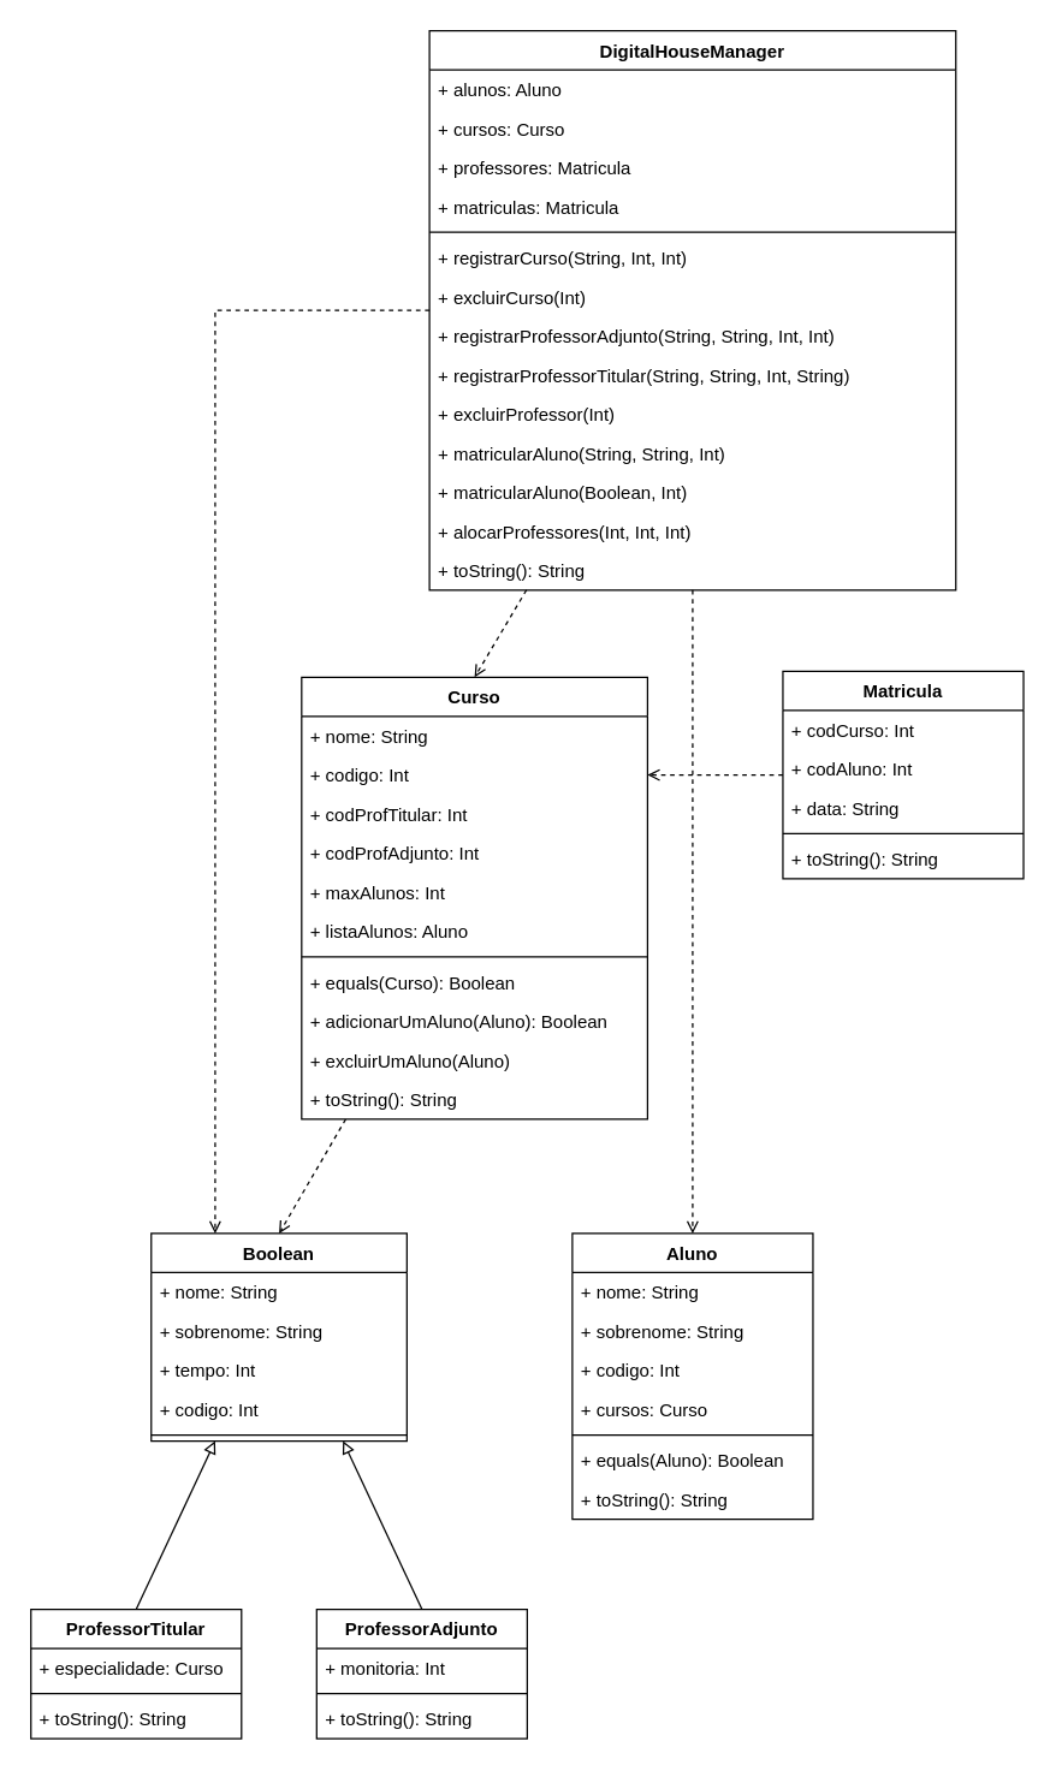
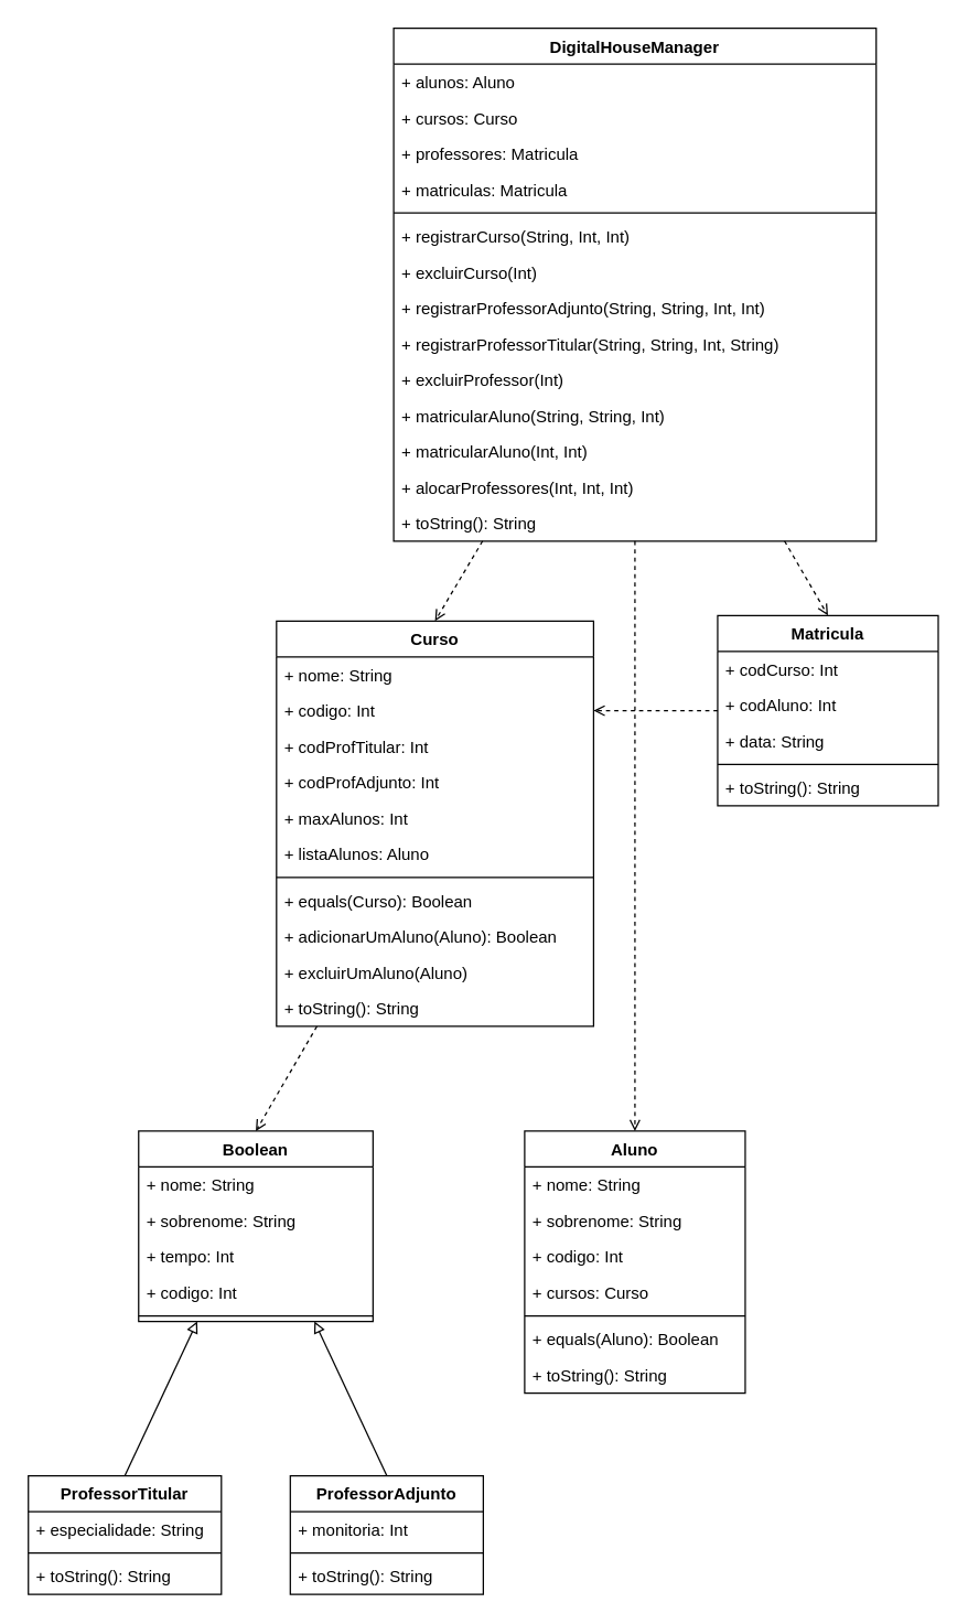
- <mxCell id="34" value="+ matricularAluno(Boolean, Int)" style="text;strokeColor=none;fillColor=none;align=left;verticalAlign=top;spacingLeft=4;spacingRight=4;overflow=hidden;rotatable=0;points=[[0,0.5],[1,0.5]];portConstraint=eastwest;" parent="22" vertex="1"><mxGeometry y="294" width="350" height="26" as="geometry" /></mxCell>
+ <mxCell id="34" value="+ matricularAluno(Int, Int)" style="text;strokeColor=none;fillColor=none;align=left;verticalAlign=top;spacingLeft=4;spacingRight=4;overflow=hidden;rotatable=0;points=[[0,0.5],[1,0.5]];portConstraint=eastwest;" parent="22" vertex="1"><mxGeometry y="294" width="350" height="26" as="geometry" /></mxCell>
+ <mxCell id="5" style="edgeStyle=none;rounded=0;orthogonalLoop=1;jettySize=auto;html=1;entryX=0.5;entryY=0;entryDx=0;entryDy=0;dashed=1;endArrow=open;endFill=0;" parent="1" source="22" target="59" edge="1"><mxGeometry relative="1" as="geometry" /></mxCell>
- <mxCell id="8" style="edgeStyle=orthogonalEdgeStyle;rounded=0;orthogonalLoop=1;jettySize=auto;html=1;entryX=0.25;entryY=0;entryDx=0;entryDy=0;dashed=1;endArrow=open;endFill=0;" parent="1" source="22" target="37" edge="1"><mxGeometry relative="1" as="geometry" /></mxCell>
- <mxCell id="52" value="+ especialidade: Curso" style="text;strokeColor=none;fillColor=none;align=left;verticalAlign=top;spacingLeft=4;spacingRight=4;overflow=hidden;rotatable=0;points=[[0,0.5],[1,0.5]];portConstraint=eastwest;" parent="51" vertex="1"><mxGeometry y="26" width="140" height="26" as="geometry" /></mxCell>
+ <mxCell id="52" value="+ especialidade: String" style="text;strokeColor=none;fillColor=none;align=left;verticalAlign=top;spacingLeft=4;spacingRight=4;overflow=hidden;rotatable=0;points=[[0,0.5],[1,0.5]];portConstraint=eastwest;" parent="51" vertex="1"><mxGeometry y="26" width="140" height="26" as="geometry" /></mxCell>
